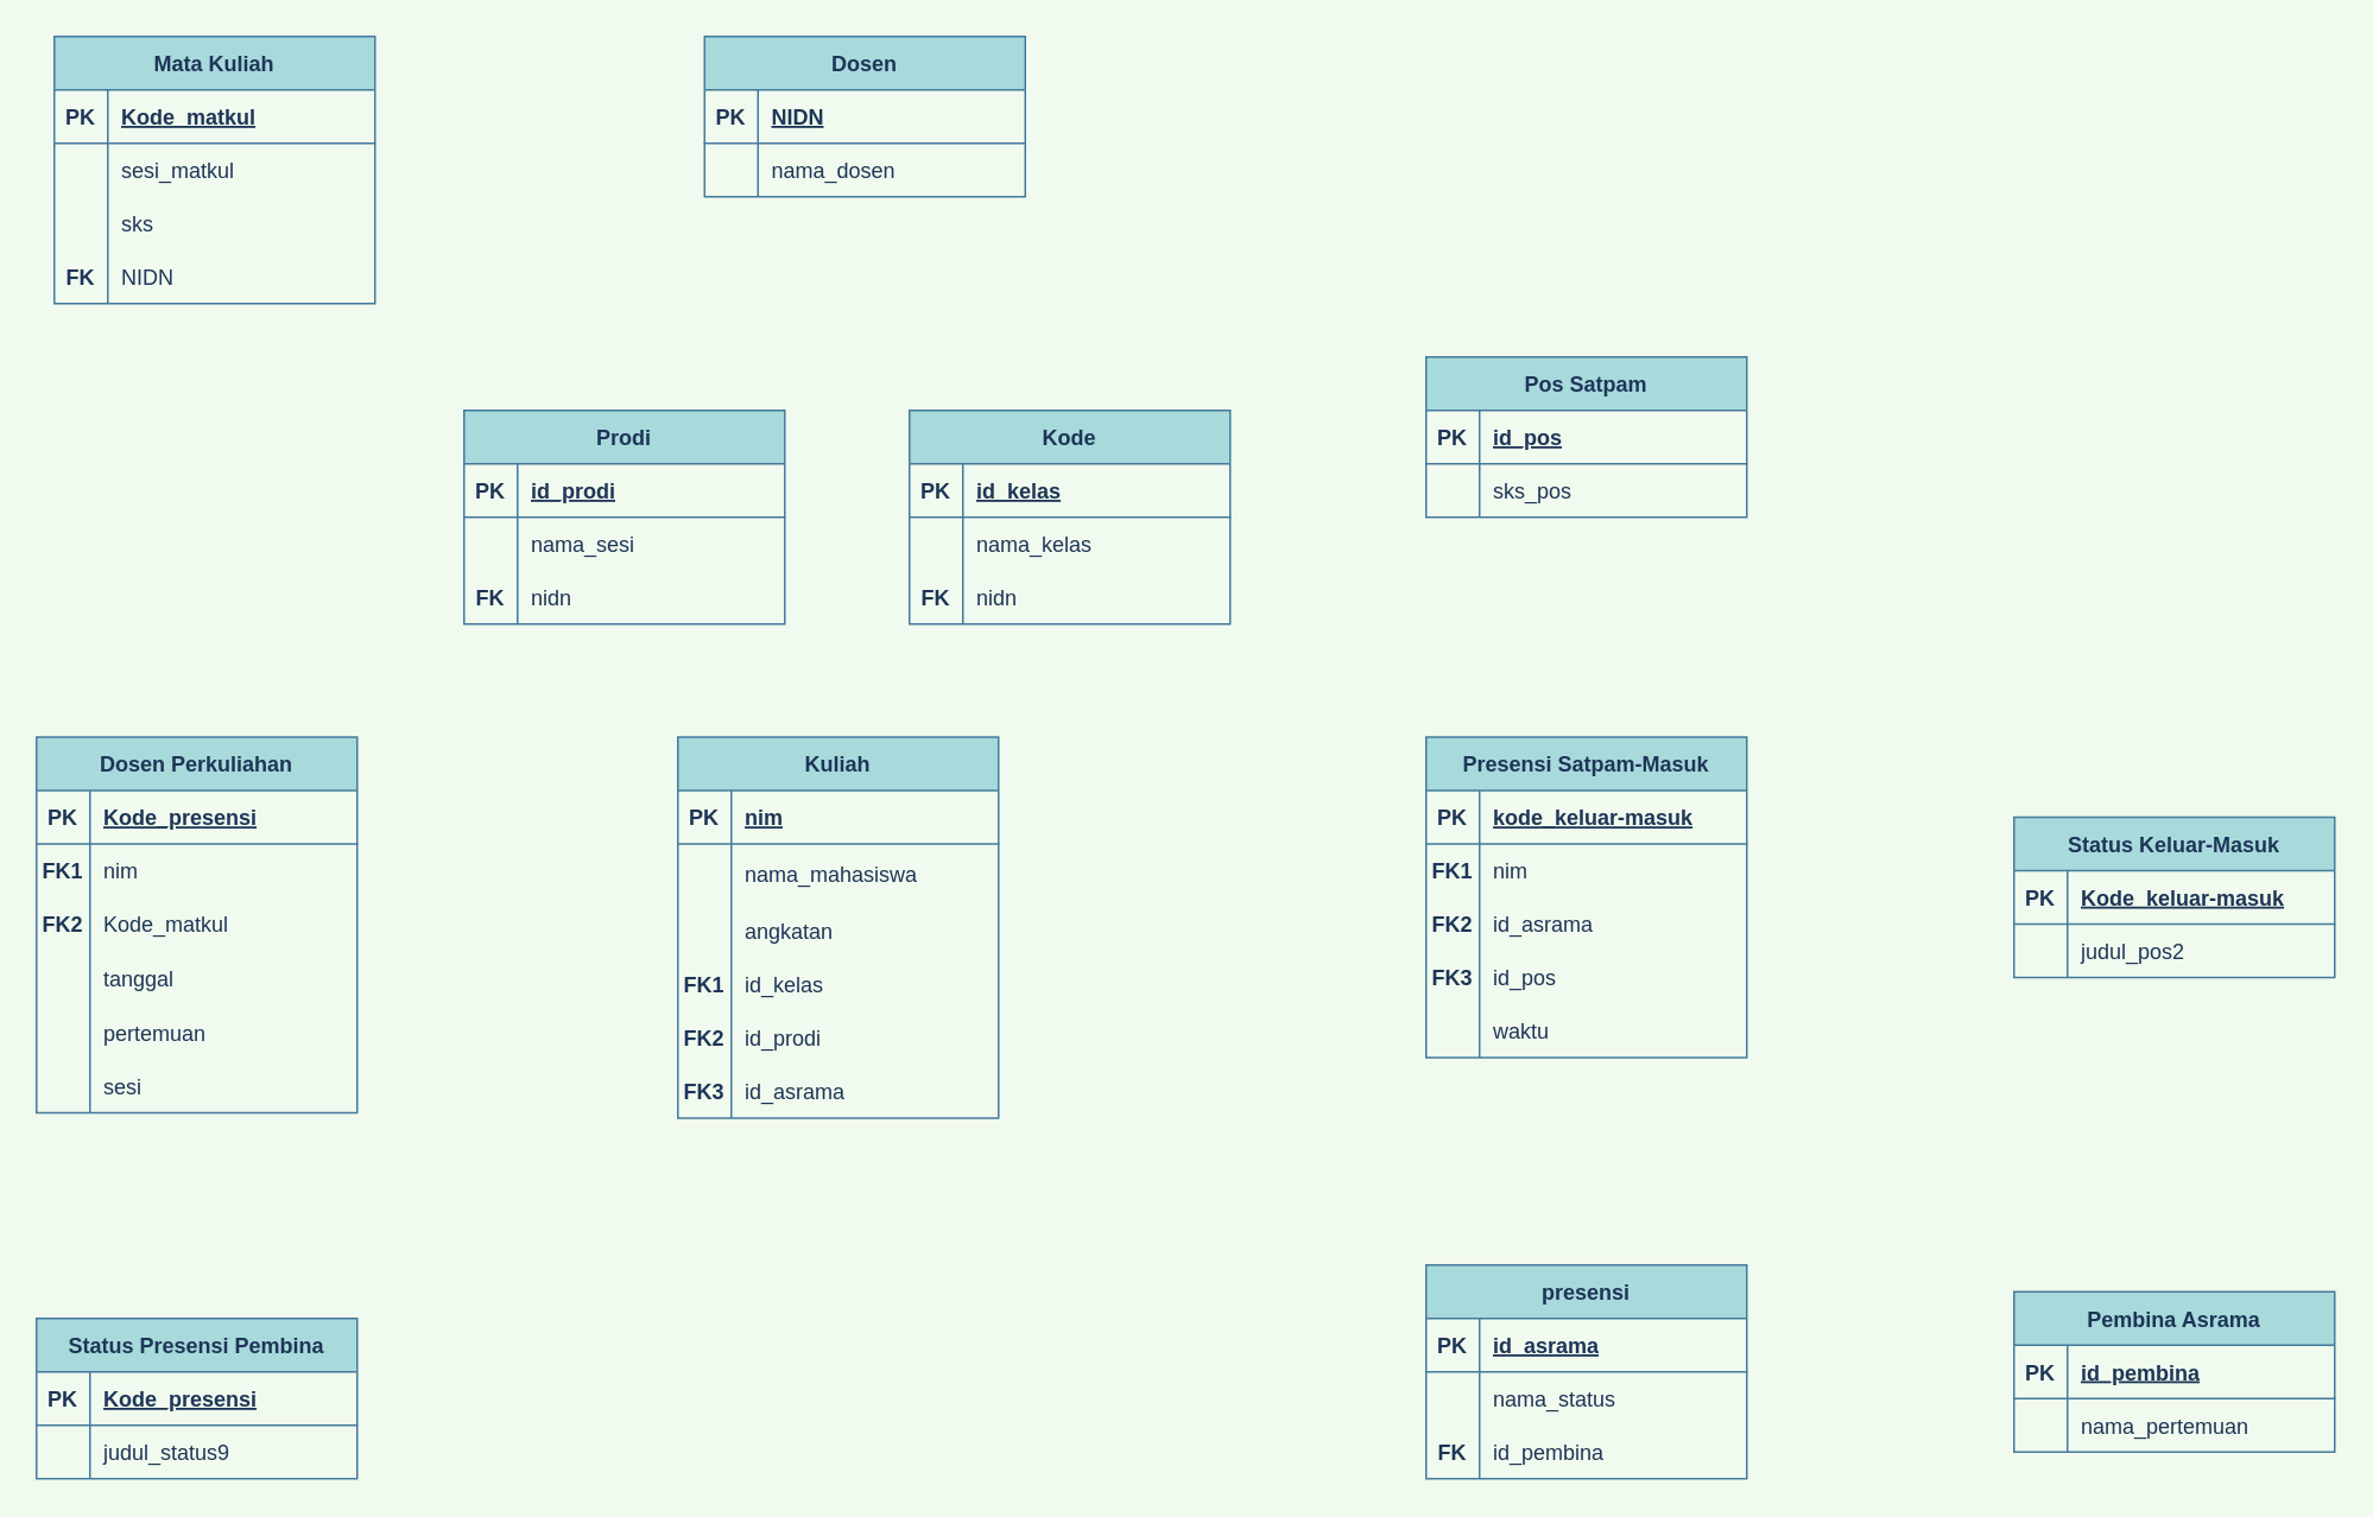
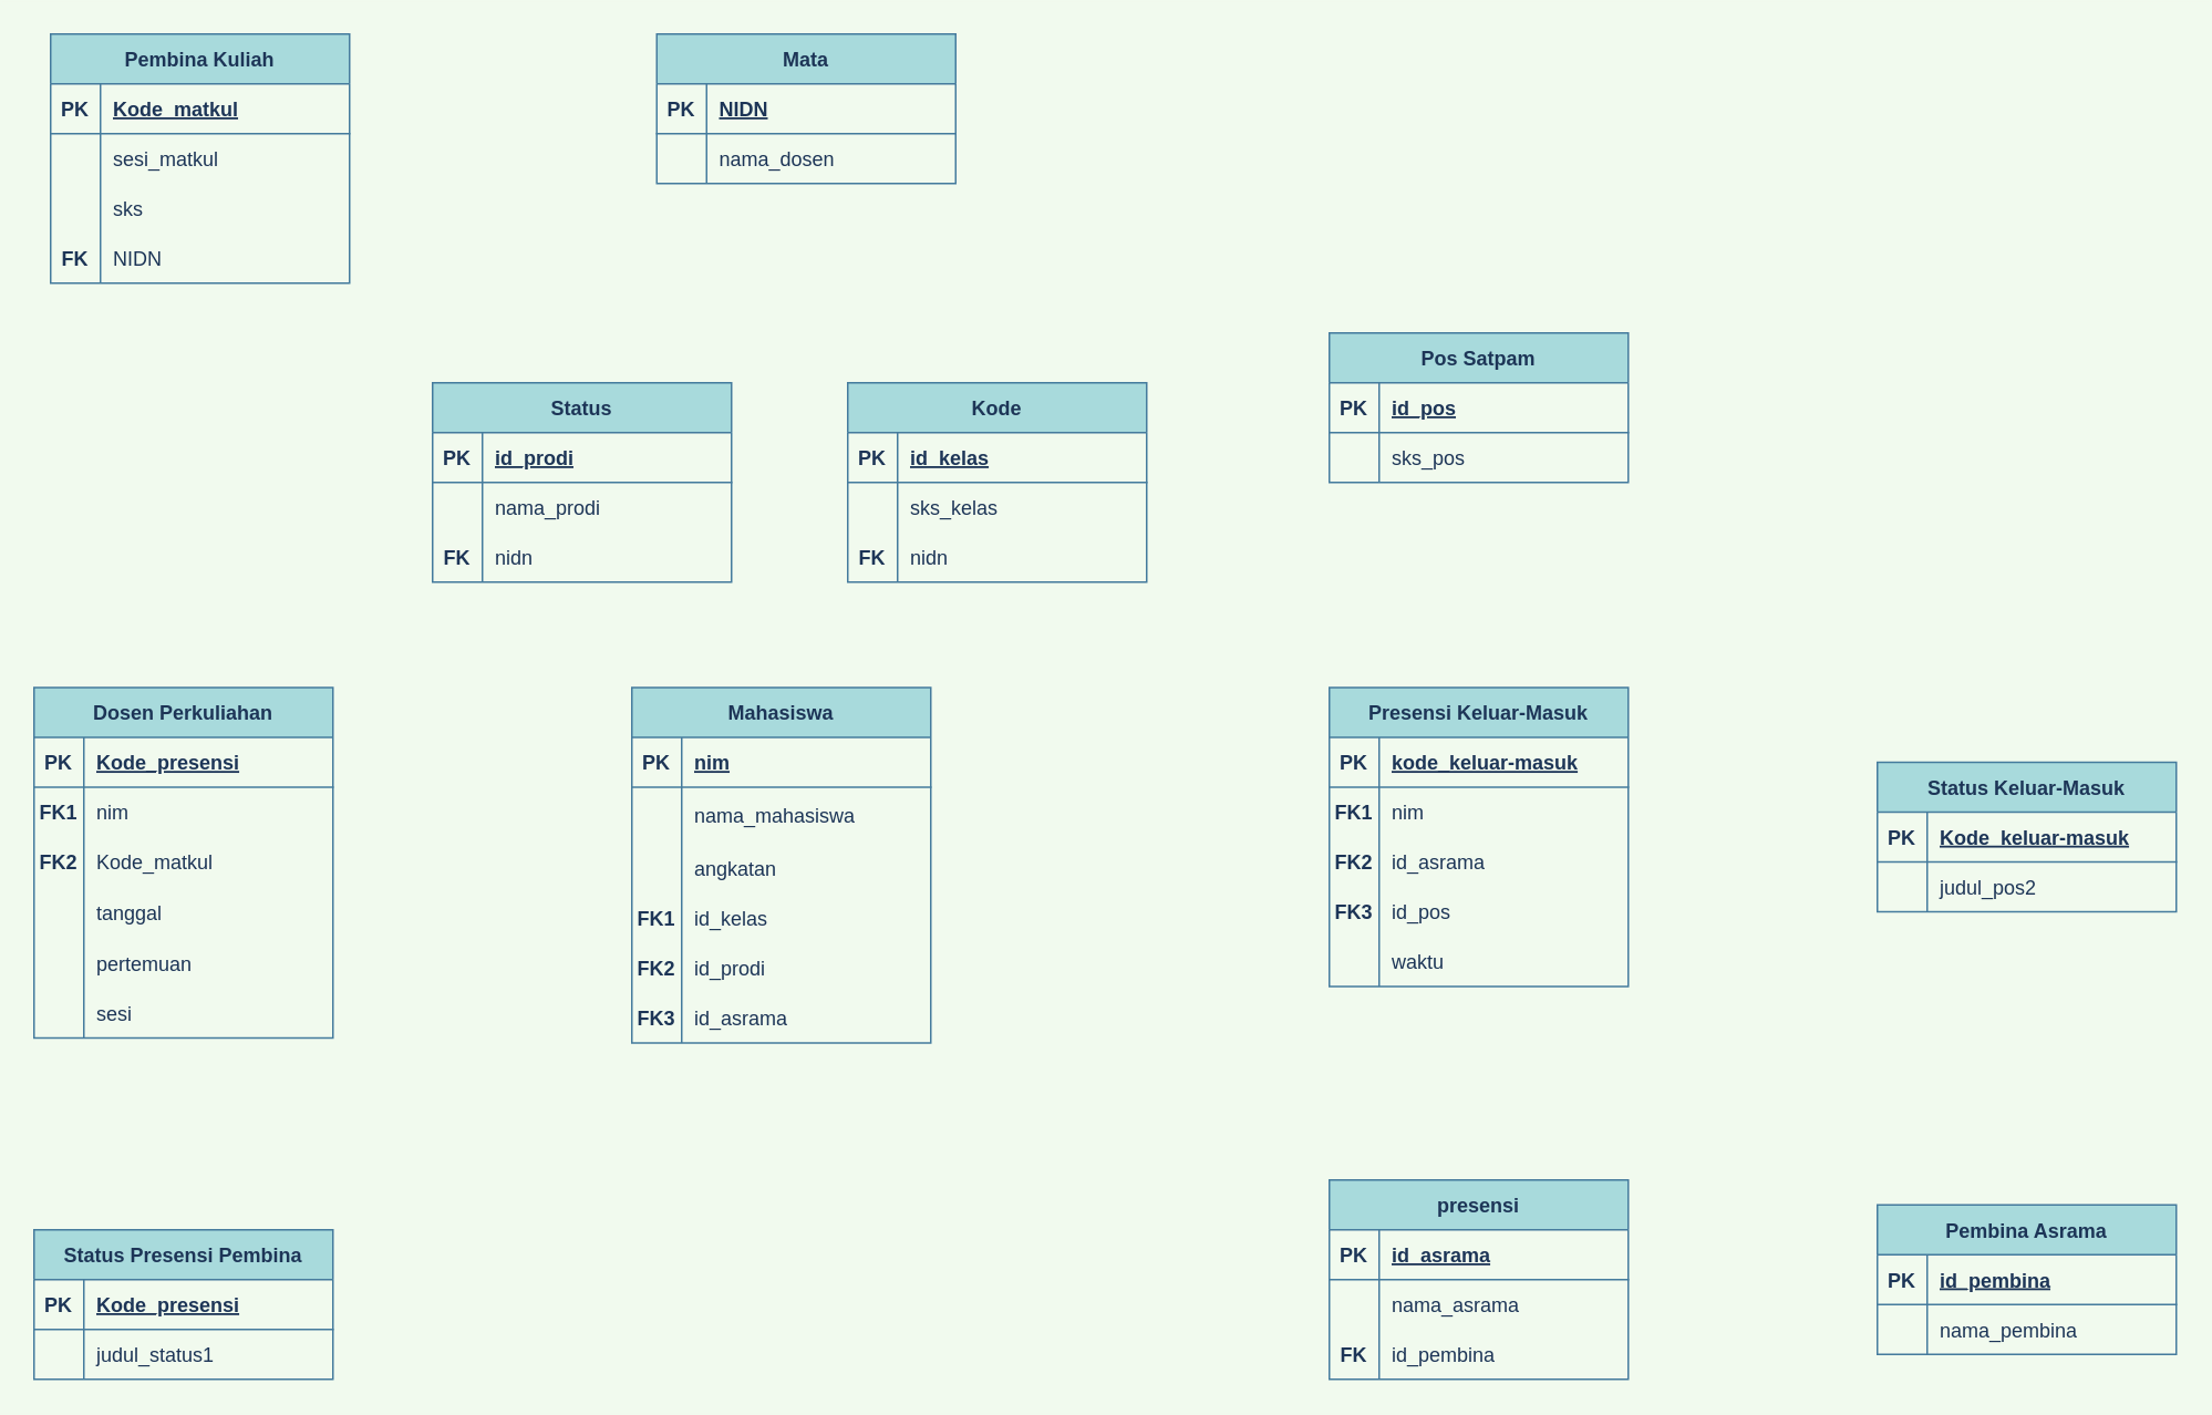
- <mxCell id="2" value="Mata Kuliah" style="shape=table;startSize=30;container=1;collapsible=1;childLayout=tableLayout;fixedRows=1;rowLines=0;fontStyle=1;align=center;resizeLast=1;fillColor=#A8DADC;strokeColor=#457B9D;fontColor=#1D3557;" parent="1" vertex="1"><mxGeometry x="30" y="20" width="180" height="150" as="geometry" /></mxCell>
+ <mxCell id="2" value="Pembina Kuliah" style="shape=table;startSize=30;container=1;collapsible=1;childLayout=tableLayout;fixedRows=1;rowLines=0;fontStyle=1;align=center;resizeLast=1;fillColor=#A8DADC;strokeColor=#457B9D;fontColor=#1D3557;" parent="1" vertex="1"><mxGeometry x="30" y="20" width="180" height="150" as="geometry" /></mxCell>
- <mxCell id="15" value="Dosen" style="shape=table;startSize=30;container=1;collapsible=1;childLayout=tableLayout;fixedRows=1;rowLines=0;fontStyle=1;align=center;resizeLast=1;strokeColor=#457B9D;fontColor=#1D3557;fillColor=#A8DADC;" parent="1" vertex="1"><mxGeometry x="395" y="20" width="180" height="90" as="geometry" /></mxCell>
+ <mxCell id="15" value="Mata" style="shape=table;startSize=30;container=1;collapsible=1;childLayout=tableLayout;fixedRows=1;rowLines=0;fontStyle=1;align=center;resizeLast=1;strokeColor=#457B9D;fontColor=#1D3557;fillColor=#A8DADC;" parent="1" vertex="1"><mxGeometry x="395" y="20" width="180" height="90" as="geometry" /></mxCell>
- <mxCell id="48" value="Prodi" style="shape=table;startSize=30;container=1;collapsible=1;childLayout=tableLayout;fixedRows=1;rowLines=0;fontStyle=1;align=center;resizeLast=1;strokeColor=#457B9D;fontColor=#1D3557;fillColor=#A8DADC;" parent="1" vertex="1"><mxGeometry x="260" y="230" width="180" height="120" as="geometry" /></mxCell>
+ <mxCell id="48" value="Status" style="shape=table;startSize=30;container=1;collapsible=1;childLayout=tableLayout;fixedRows=1;rowLines=0;fontStyle=1;align=center;resizeLast=1;strokeColor=#457B9D;fontColor=#1D3557;fillColor=#A8DADC;" parent="1" vertex="1"><mxGeometry x="260" y="230" width="180" height="120" as="geometry" /></mxCell>
- <mxCell id="54" value="nama_sesi" style="shape=partialRectangle;connectable=0;fillColor=none;top=0;left=0;bottom=0;right=0;align=left;spacingLeft=6;overflow=hidden;strokeColor=#457B9D;fontColor=#1D3557;" parent="52" vertex="1"><mxGeometry x="30" width="150" height="30" as="geometry"><mxRectangle width="150" height="30" as="alternateBounds" /></mxGeometry></mxCell>
+ <mxCell id="54" value="nama_prodi" style="shape=partialRectangle;connectable=0;fillColor=none;top=0;left=0;bottom=0;right=0;align=left;spacingLeft=6;overflow=hidden;strokeColor=#457B9D;fontColor=#1D3557;" parent="52" vertex="1"><mxGeometry x="30" width="150" height="30" as="geometry"><mxRectangle width="150" height="30" as="alternateBounds" /></mxGeometry></mxCell>
- <mxCell id="64" value="nama_kelas" style="shape=partialRectangle;connectable=0;fillColor=none;top=0;left=0;bottom=0;right=0;align=left;spacingLeft=6;overflow=hidden;strokeColor=#457B9D;fontColor=#1D3557;" parent="62" vertex="1"><mxGeometry x="30" width="150" height="30" as="geometry"><mxRectangle width="150" height="30" as="alternateBounds" /></mxGeometry></mxCell>
+ <mxCell id="64" value="sks_kelas" style="shape=partialRectangle;connectable=0;fillColor=none;top=0;left=0;bottom=0;right=0;align=left;spacingLeft=6;overflow=hidden;strokeColor=#457B9D;fontColor=#1D3557;" parent="62" vertex="1"><mxGeometry x="30" width="150" height="30" as="geometry"><mxRectangle width="150" height="30" as="alternateBounds" /></mxGeometry></mxCell>
- <mxCell id="68" value="Kuliah" style="shape=table;startSize=30;container=1;collapsible=1;childLayout=tableLayout;fixedRows=1;rowLines=0;fontStyle=1;align=center;resizeLast=1;strokeColor=#457B9D;fontColor=#1D3557;fillColor=#A8DADC;" parent="1" vertex="1"><mxGeometry x="380" y="413.5" width="180" height="214" as="geometry" /></mxCell>
+ <mxCell id="68" value="Mahasiswa" style="shape=table;startSize=30;container=1;collapsible=1;childLayout=tableLayout;fixedRows=1;rowLines=0;fontStyle=1;align=center;resizeLast=1;strokeColor=#457B9D;fontColor=#1D3557;fillColor=#A8DADC;" parent="1" vertex="1"><mxGeometry x="380" y="413.5" width="180" height="214" as="geometry" /></mxCell>
- <mxCell id="94" value="Presensi Satpam-Masuk" style="shape=table;startSize=30;container=1;collapsible=1;childLayout=tableLayout;fixedRows=1;rowLines=0;fontStyle=1;align=center;resizeLast=1;strokeColor=#457B9D;fontColor=#1D3557;fillColor=#A8DADC;" vertex="1" parent="1"><mxGeometry x="800" y="413.5" width="180" height="180" as="geometry" /></mxCell>
+ <mxCell id="94" value="Presensi Keluar-Masuk" style="shape=table;startSize=30;container=1;collapsible=1;childLayout=tableLayout;fixedRows=1;rowLines=0;fontStyle=1;align=center;resizeLast=1;strokeColor=#457B9D;fontColor=#1D3557;fillColor=#A8DADC;" vertex="1" parent="1"><mxGeometry x="800" y="413.5" width="180" height="180" as="geometry" /></mxCell>
- <mxCell id="116" value="nama_status" style="shape=partialRectangle;connectable=0;fillColor=none;top=0;left=0;bottom=0;right=0;align=left;spacingLeft=6;overflow=hidden;strokeColor=#457B9D;fontColor=#1D3557;" vertex="1" parent="114"><mxGeometry x="30" width="150" height="30" as="geometry"><mxRectangle width="150" height="30" as="alternateBounds" /></mxGeometry></mxCell>
+ <mxCell id="116" value="nama_asrama" style="shape=partialRectangle;connectable=0;fillColor=none;top=0;left=0;bottom=0;right=0;align=left;spacingLeft=6;overflow=hidden;strokeColor=#457B9D;fontColor=#1D3557;" vertex="1" parent="114"><mxGeometry x="30" width="150" height="30" as="geometry"><mxRectangle width="150" height="30" as="alternateBounds" /></mxGeometry></mxCell>
- <mxCell id="126" value="nama_pertemuan" style="shape=partialRectangle;connectable=0;fillColor=none;top=0;left=0;bottom=0;right=0;align=left;spacingLeft=6;overflow=hidden;strokeColor=#457B9D;fontColor=#1D3557;" vertex="1" parent="124"><mxGeometry x="30" width="150" height="30" as="geometry"><mxRectangle width="150" height="30" as="alternateBounds" /></mxGeometry></mxCell>
+ <mxCell id="126" value="nama_pembina" style="shape=partialRectangle;connectable=0;fillColor=none;top=0;left=0;bottom=0;right=0;align=left;spacingLeft=6;overflow=hidden;strokeColor=#457B9D;fontColor=#1D3557;" vertex="1" parent="124"><mxGeometry x="30" width="150" height="30" as="geometry"><mxRectangle width="150" height="30" as="alternateBounds" /></mxGeometry></mxCell>
- <mxCell id="47" value="judul_status9" style="shape=partialRectangle;connectable=0;fillColor=none;top=0;left=0;bottom=0;right=0;align=left;spacingLeft=6;overflow=hidden;strokeColor=#457B9D;fontColor=#1D3557;" parent="45" vertex="1"><mxGeometry x="30" width="150" height="30" as="geometry"><mxRectangle width="150" height="30" as="alternateBounds" /></mxGeometry></mxCell>
+ <mxCell id="47" value="judul_status1" style="shape=partialRectangle;connectable=0;fillColor=none;top=0;left=0;bottom=0;right=0;align=left;spacingLeft=6;overflow=hidden;strokeColor=#457B9D;fontColor=#1D3557;" parent="45" vertex="1"><mxGeometry x="30" width="150" height="30" as="geometry"><mxRectangle width="150" height="30" as="alternateBounds" /></mxGeometry></mxCell>
